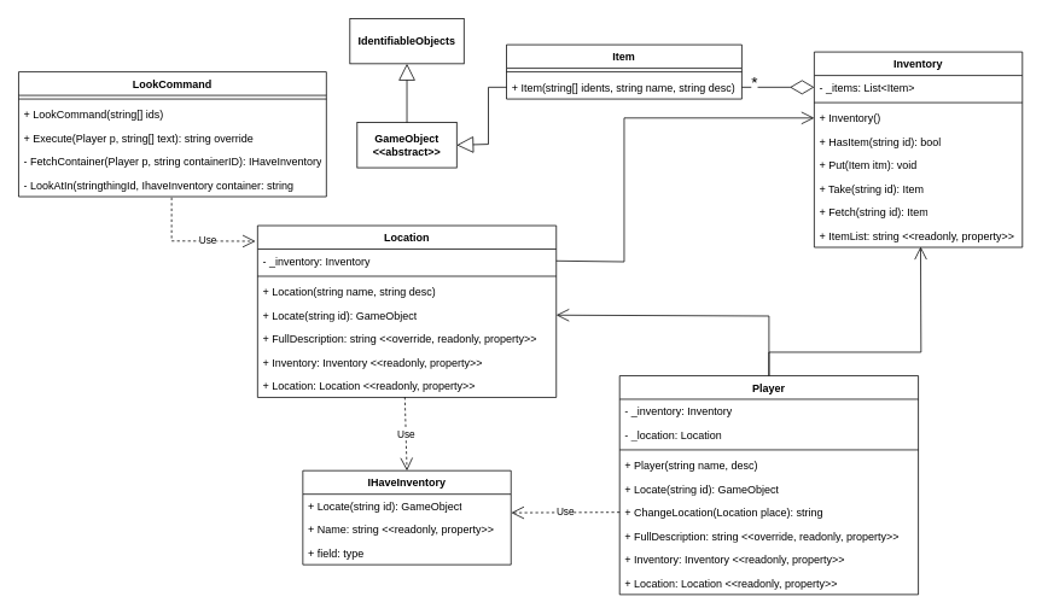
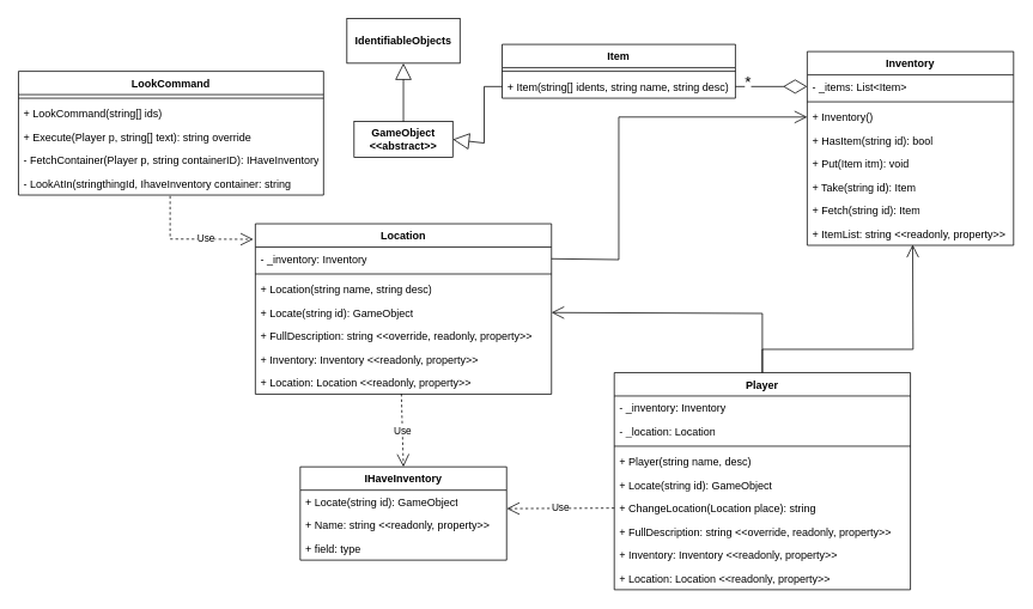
- <mxCell id="10" value="&lt;b&gt;GameObject&lt;br&gt;&amp;lt;&amp;lt;abstract&amp;gt;&amp;gt;&lt;br&gt;&lt;/b&gt;" style="html=1;whiteSpace=wrap;" parent="1" vertex="1"><mxGeometry x="394" y="135" width="110" height="50" as="geometry" /></mxCell>
+ <mxCell id="10" value="&lt;b&gt;GameObject&lt;br&gt;&amp;lt;&amp;lt;abstract&amp;gt;&amp;gt;&lt;br&gt;&lt;/b&gt;" style="html=1;whiteSpace=wrap;" parent="1" vertex="1"><mxGeometry x="394" y="135" width="110" height="40" as="geometry" /></mxCell>
